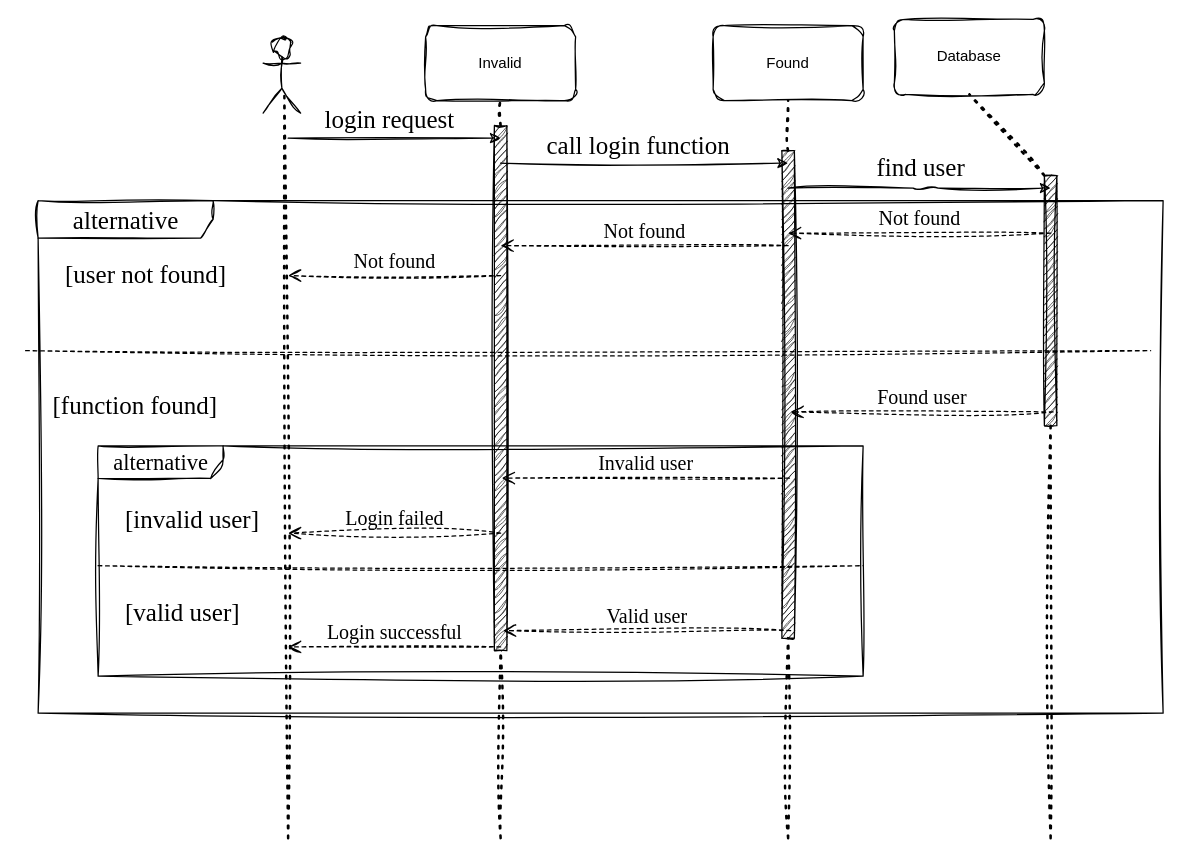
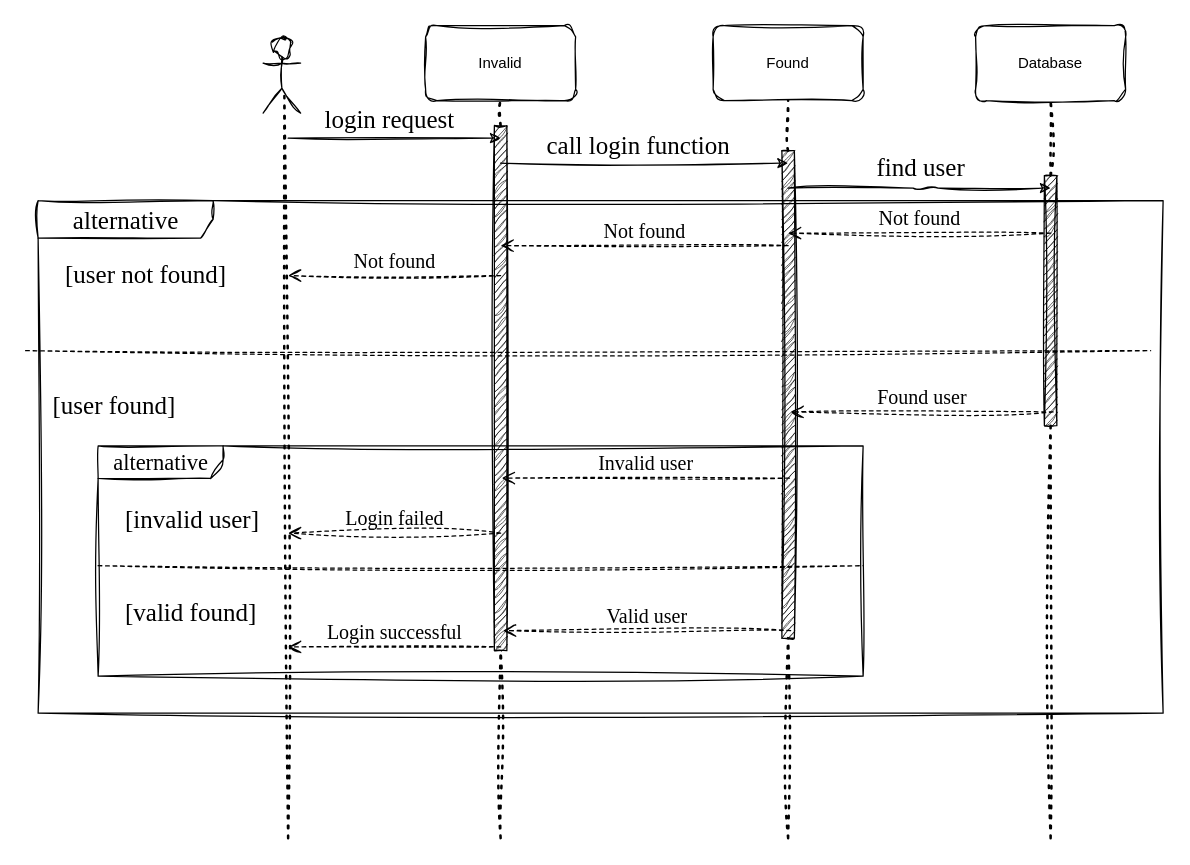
- <mxCell id="5" value="Database" style="rounded=1;whiteSpace=wrap;html=1;labelBackgroundColor=none;sketch=1;curveFitting=1;jiggle=2;" parent="1" vertex="1"><mxGeometry x="715" y="15" width="120" height="60" as="geometry" /></mxCell>
+ <mxCell id="5" value="Database" style="rounded=1;whiteSpace=wrap;html=1;labelBackgroundColor=none;sketch=1;curveFitting=1;jiggle=2;" parent="1" vertex="1"><mxGeometry x="780" y="20" width="120" height="60" as="geometry" /></mxCell>
- <mxCell id="21" value="[function found]" style="line;strokeWidth=1;dashed=1;labelPosition=center;verticalLabelPosition=bottom;align=left;verticalAlign=top;spacingLeft=20;spacingTop=15;sketch=1;hachureGap=4;jiggle=2;curveFitting=1;fontFamily=Architects Daughter;fontSource=https%3A%2F%2Ffonts.googleapis.com%2Fcss%3Ffamily%3DArchitects%2BDaughter;fontSize=20;" vertex="1" parent="19"><mxGeometry x="-10" y="110" width="900" height="20" as="geometry" /></mxCell>
+ <mxCell id="21" value="[user found]" style="line;strokeWidth=1;dashed=1;labelPosition=center;verticalLabelPosition=bottom;align=left;verticalAlign=top;spacingLeft=20;spacingTop=15;sketch=1;hachureGap=4;jiggle=2;curveFitting=1;fontFamily=Architects Daughter;fontSource=https%3A%2F%2Ffonts.googleapis.com%2Fcss%3Ffamily%3DArchitects%2BDaughter;fontSize=20;" vertex="1" parent="19"><mxGeometry x="-10" y="110" width="900" height="20" as="geometry" /></mxCell>
- <mxCell id="24" value="[valid user]" style="line;strokeWidth=1;dashed=1;labelPosition=center;verticalLabelPosition=bottom;align=left;verticalAlign=top;spacingLeft=20;spacingTop=15;sketch=1;hachureGap=4;jiggle=2;curveFitting=1;fontFamily=Architects Daughter;fontSource=https%3A%2F%2Ffonts.googleapis.com%2Fcss%3Ffamily%3DArchitects%2BDaughter;fontSize=20;" vertex="1" parent="22"><mxGeometry y="92.075" width="612" height="7.366" as="geometry" /></mxCell>
+ <mxCell id="24" value="[valid found]" style="line;strokeWidth=1;dashed=1;labelPosition=center;verticalLabelPosition=bottom;align=left;verticalAlign=top;spacingLeft=20;spacingTop=15;sketch=1;hachureGap=4;jiggle=2;curveFitting=1;fontFamily=Architects Daughter;fontSource=https%3A%2F%2Ffonts.googleapis.com%2Fcss%3Ffamily%3DArchitects%2BDaughter;fontSize=20;" vertex="1" parent="22"><mxGeometry y="92.075" width="612" height="7.366" as="geometry" /></mxCell>
